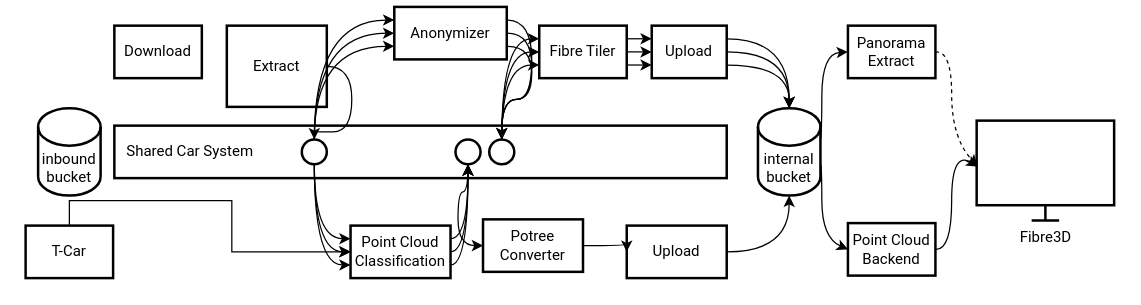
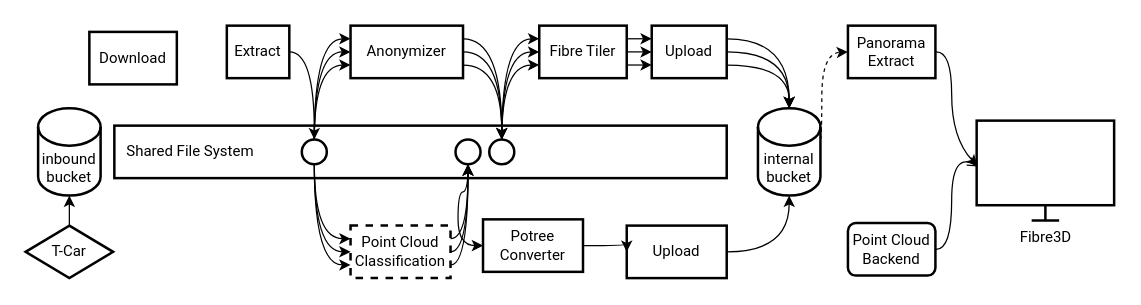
- <mxCell id="10" value="Anonymizer" style="rounded=0;whiteSpace=wrap;html=1;fontColor=#000000;fillColor=none;strokeWidth=2;fontFamily=Roboto;" parent="1" vertex="1"><mxGeometry x="315" y="5" width="90" height="42" as="geometry" /></mxCell>
+ <mxCell id="10" value="Anonymizer" style="rounded=0;whiteSpace=wrap;html=1;fontColor=#000000;fillColor=none;strokeWidth=2;fontFamily=Roboto;" parent="1" vertex="1"><mxGeometry x="280" y="20" width="90" height="42" as="geometry" /></mxCell>
- <mxCell id="3" value="Download" style="rounded=0;whiteSpace=wrap;html=1;fillColor=none;strokeWidth=2;fontFamily=Roboto;" parent="1" vertex="1"><mxGeometry x="91" y="20" width="70" height="42" as="geometry" /></mxCell>
+ <mxCell id="3" value="Download" style="rounded=0;whiteSpace=wrap;html=1;fillColor=none;strokeWidth=2;fontFamily=Roboto;" parent="1" vertex="1"><mxGeometry x="71" y="25" width="70" height="42" as="geometry" /></mxCell>
- <mxCell id="4" value="Extract" style="rounded=0;whiteSpace=wrap;html=1;fillColor=none;strokeWidth=2;fontFamily=Roboto;" parent="1" vertex="1"><mxGeometry x="181" y="20" width="80" height="65" as="geometry" /></mxCell>
+ <mxCell id="4" value="Extract" style="rounded=0;whiteSpace=wrap;html=1;fillColor=none;strokeWidth=2;fontFamily=Roboto;" parent="1" vertex="1"><mxGeometry x="181" y="20" width="50" height="42" as="geometry" /></mxCell>
- <mxCell id="46" value="" style="curved=1;endArrow=classic;html=1;fontColor=#000000;strokeColor=default;entryX=0;entryY=0.5;entryDx=0;entryDy=0;exitX=1;exitY=0;exitDx=0;exitDy=25;exitPerimeter=0;fontFamily=Roboto;" parent="1" source="5" target="42" edge="1"><mxGeometry width="50" height="50" relative="1" as="geometry"><mxPoint x="644.23" y="121.2" as="sourcePoint" /><mxPoint x="678" y="40" as="targetPoint" /><Array as="points"><mxPoint x="657" y="110" /><mxPoint x="657.23" y="42.2" /></Array></mxGeometry></mxCell>
+ <mxCell id="46" value="" style="curved=1;endArrow=classic;html=1;fontColor=#000000;strokeColor=default;entryX=0;entryY=0.5;entryDx=0;entryDy=0;exitX=1;exitY=0;exitDx=0;exitDy=25;exitPerimeter=0;fontFamily=Roboto;dashed=1;" parent="1" source="5" target="42" edge="1"><mxGeometry width="50" height="50" relative="1" as="geometry"><mxPoint x="644.23" y="121.2" as="sourcePoint" /><mxPoint x="678" y="40" as="targetPoint" /><Array as="points"><mxPoint x="657" y="110" /><mxPoint x="657.23" y="42.2" /></Array></mxGeometry></mxCell>
- <mxCell id="44" value="" style="curved=1;endArrow=classic;html=1;fontColor=#000000;strokeColor=default;entryX=0.007;entryY=0.455;entryDx=0;entryDy=0;entryPerimeter=0;exitX=1;exitY=0.5;exitDx=0;exitDy=0;fontFamily=Roboto;dashed=1;" parent="1" source="42" target="41" edge="1"><mxGeometry width="50" height="50" relative="1" as="geometry"><mxPoint x="748" y="91" as="sourcePoint" /><mxPoint x="818.711" y="41" as="targetPoint" /><Array as="points"><mxPoint x="761" y="40" /><mxPoint x="761" y="110" /></Array></mxGeometry></mxCell>
+ <mxCell id="44" value="" style="curved=1;endArrow=classic;html=1;fontColor=#000000;strokeColor=default;entryX=0.007;entryY=0.455;entryDx=0;entryDy=0;entryPerimeter=0;exitX=1;exitY=0.5;exitDx=0;exitDy=0;fontFamily=Roboto;" parent="1" source="42" target="41" edge="1"><mxGeometry width="50" height="50" relative="1" as="geometry"><mxPoint x="748" y="91" as="sourcePoint" /><mxPoint x="818.711" y="41" as="targetPoint" /><Array as="points"><mxPoint x="761" y="40" /><mxPoint x="761" y="110" /></Array></mxGeometry></mxCell>
- <mxCell id="6" value="Shared Car System" style="rounded=0;whiteSpace=wrap;html=1;strokeWidth=2;align=left;spacingLeft=8;fillColor=none;fontColor=#000000;strokeColor=#000000;fontFamily=Roboto;" parent="1" vertex="1"><mxGeometry x="91" y="100" width="490" height="42" as="geometry" /></mxCell>
+ <mxCell id="6" value="Shared File System" style="rounded=0;whiteSpace=wrap;html=1;strokeWidth=2;align=left;spacingLeft=8;fillColor=none;fontColor=#000000;strokeColor=#000000;fontFamily=Roboto;" parent="1" vertex="1"><mxGeometry x="91" y="100" width="490" height="42" as="geometry" /></mxCell>
- <mxCell id="45" value="" style="curved=1;endArrow=classic;html=1;fontColor=#000000;strokeColor=default;entryX=0.007;entryY=0.46;entryDx=0;entryDy=0;entryPerimeter=0;exitX=1;exitY=0.5;exitDx=0;exitDy=0;fontFamily=Roboto;" parent="1" source="43" target="41" edge="1"><mxGeometry width="50" height="50" relative="1" as="geometry"><mxPoint x="748" y="197.4" as="sourcePoint" /><mxPoint x="781.77" y="121" as="targetPoint" /><Array as="points"><mxPoint x="761" y="200" /><mxPoint x="761" y="120" /></Array></mxGeometry></mxCell>
+ <mxCell id="45" value="" style="curved=1;endArrow=open;html=1;fontColor=#000000;strokeColor=default;entryX=0.007;entryY=0.46;entryDx=0;entryDy=0;entryPerimeter=0;exitX=1;exitY=0.5;exitDx=0;exitDy=0;fontFamily=Roboto;" parent="1" source="43" target="41" edge="1"><mxGeometry width="50" height="50" relative="1" as="geometry"><mxPoint x="748" y="197.4" as="sourcePoint" /><mxPoint x="781.77" y="121" as="targetPoint" /><Array as="points"><mxPoint x="761" y="200" /><mxPoint x="761" y="120" /></Array></mxGeometry></mxCell>
- <mxCell id="48" style="edgeStyle=orthogonalEdgeStyle;rounded=0;orthogonalLoop=1;jettySize=auto;html=1;exitX=0.5;exitY=0;exitDx=0;exitDy=0;" edge="1" parent="1" source="49" target="18"><mxGeometry relative="1" as="geometry" /></mxCell>
+ <mxCell id="48" style="edgeStyle=orthogonalEdgeStyle;rounded=0;orthogonalLoop=1;jettySize=auto;html=1;exitX=0.5;exitY=0;exitDx=0;exitDy=0;entryX=0.5;entryY=1;entryDx=0;entryDy=0;entryPerimeter=0;" edge="1" parent="1" source="49" target="2"><mxGeometry relative="1" as="geometry" /></mxCell>
- <mxCell id="47" value="" style="curved=1;endArrow=classic;html=1;fontColor=#000000;strokeColor=default;entryX=0;entryY=0.5;entryDx=0;entryDy=0;exitX=1;exitY=0;exitDx=0;exitDy=45;exitPerimeter=0;fontFamily=Roboto;" parent="1" source="5" target="43" edge="1"><mxGeometry width="50" height="50" relative="1" as="geometry"><mxPoint x="644.23" y="121" as="sourcePoint" /><mxPoint x="678" y="197.4" as="targetPoint" /><Array as="points"><mxPoint x="657" y="130" /><mxPoint x="657.23" y="190" /></Array></mxGeometry></mxCell>
- <mxCell id="43" value="Point Cloud Backend" style="rounded=0;whiteSpace=wrap;html=1;fillColor=none;strokeWidth=2;fontFamily=Roboto;" parent="1" vertex="1"><mxGeometry x="678" y="178" width="70" height="42" as="geometry" /></mxCell>
+ <mxCell id="43" value="Point Cloud Backend" style="whiteSpace=wrap;html=1;fillColor=none;strokeWidth=2;fontFamily=Roboto;rounded=1;" parent="1" vertex="1"><mxGeometry x="678" y="178" width="70" height="42" as="geometry" /></mxCell>
- <mxCell id="49" value="T-Car" style="rounded=0;whiteSpace=wrap;html=1;fillColor=none;strokeWidth=2;fontFamily=Roboto;" vertex="1" parent="1"><mxGeometry x="20" y="180" width="70" height="42" as="geometry" /></mxCell>
+ <mxCell id="49" value="T-Car" style="rhombus;whiteSpace=wrap;html=1;fillColor=none;strokeWidth=2;fontFamily=Roboto;" vertex="1" parent="1"><mxGeometry x="20" y="180" width="70" height="42" as="geometry" /></mxCell>
- <mxCell id="18" value="Point Cloud&lt;br&gt;Classification" style="rounded=0;whiteSpace=wrap;html=1;fillColor=none;strokeWidth=2;fontFamily=Roboto;" parent="1" vertex="1"><mxGeometry x="280" y="180" width="80" height="42" as="geometry" /></mxCell>
+ <mxCell id="18" value="Point Cloud&lt;br&gt;Classification" style="rounded=0;whiteSpace=wrap;html=1;fillColor=none;strokeWidth=2;fontFamily=Roboto;dashed=1;" parent="1" vertex="1"><mxGeometry x="280" y="180" width="80" height="42" as="geometry" /></mxCell>
